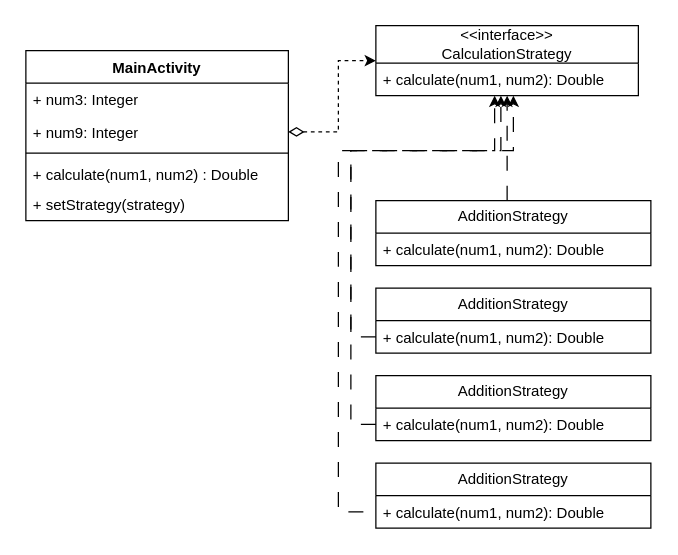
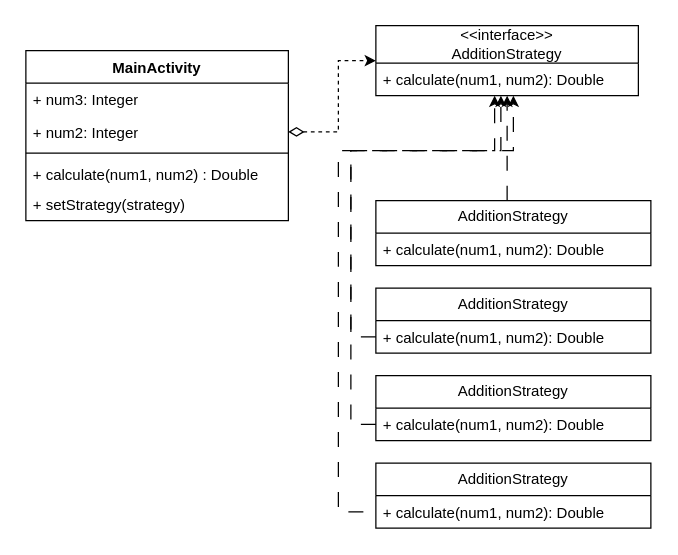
- <mxCell id="8" value="&lt;div&gt;&amp;lt;&amp;lt;interface&amp;gt;&amp;gt;&lt;/div&gt;&lt;div&gt;CalculationStrategy&lt;/div&gt;" style="swimlane;fontStyle=0;childLayout=stackLayout;horizontal=1;startSize=30;fillColor=none;horizontalStack=0;resizeParent=1;resizeParentMax=0;resizeLast=0;collapsible=1;marginBottom=0;whiteSpace=wrap;html=1;" vertex="1" parent="1"><mxGeometry x="300" y="20" width="210" height="56" as="geometry" /></mxCell>
+ <mxCell id="8" value="&lt;div&gt;&amp;lt;&amp;lt;interface&amp;gt;&amp;gt;&lt;/div&gt;&lt;div&gt;AdditionStrategy&lt;/div&gt;" style="swimlane;fontStyle=0;childLayout=stackLayout;horizontal=1;startSize=30;fillColor=none;horizontalStack=0;resizeParent=1;resizeParentMax=0;resizeLast=0;collapsible=1;marginBottom=0;whiteSpace=wrap;html=1;" vertex="1" parent="1"><mxGeometry x="300" y="20" width="210" height="56" as="geometry" /></mxCell>
- <mxCell id="4" value="+ num9: Integer" style="text;strokeColor=none;fillColor=none;align=left;verticalAlign=top;spacingLeft=4;spacingRight=4;overflow=hidden;rotatable=0;points=[[0,0.5],[1,0.5]];portConstraint=eastwest;whiteSpace=wrap;html=1;" vertex="1" parent="2"><mxGeometry y="52" width="210" height="26" as="geometry" /></mxCell>
+ <mxCell id="4" value="+ num2: Integer" style="text;strokeColor=none;fillColor=none;align=left;verticalAlign=top;spacingLeft=4;spacingRight=4;overflow=hidden;rotatable=0;points=[[0,0.5],[1,0.5]];portConstraint=eastwest;whiteSpace=wrap;html=1;" vertex="1" parent="2"><mxGeometry y="52" width="210" height="26" as="geometry" /></mxCell>
